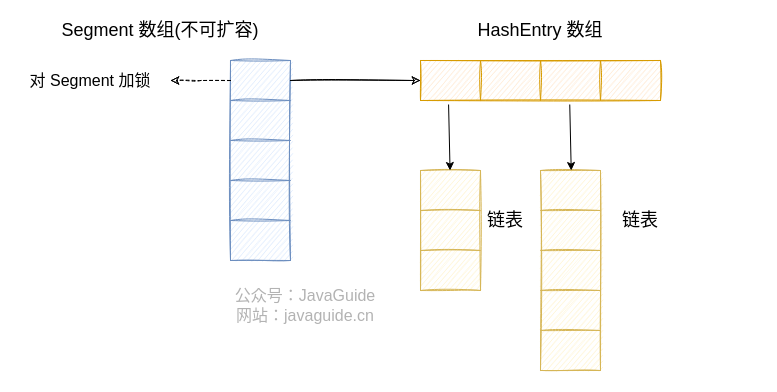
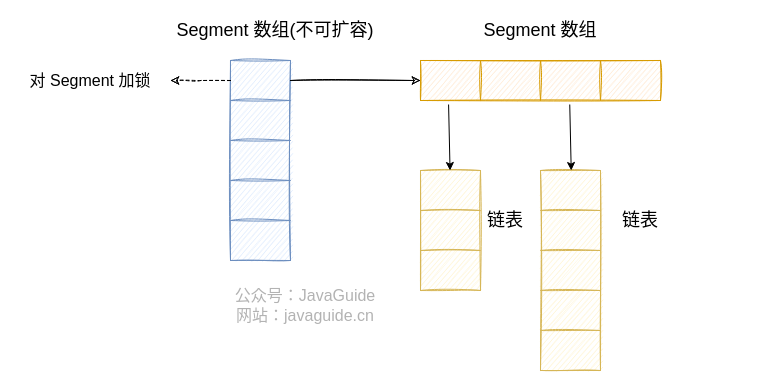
- <mxCell id="13" value="&lt;font style=&quot;font-size: 18px&quot;&gt;Segment 数组(不可扩容)&lt;/font&gt;" style="text;html=1;strokeColor=none;fillColor=none;align=center;verticalAlign=middle;whiteSpace=wrap;rounded=0;sketch=1;" vertex="1" parent="1"><mxGeometry x="45" y="20" width="230" height="20" as="geometry" /></mxCell>
+ <mxCell id="13" value="&lt;font style=&quot;font-size: 18px&quot;&gt;Segment 数组(不可扩容)&lt;/font&gt;" style="text;html=1;strokeColor=none;fillColor=none;align=center;verticalAlign=middle;whiteSpace=wrap;rounded=0;sketch=1;" vertex="1" parent="1"><mxGeometry x="160" y="20" width="230" height="20" as="geometry" /></mxCell>
- <mxCell id="16" value="&lt;font style=&quot;font-size: 18px&quot;&gt;HashEntry 数组&lt;/font&gt;" style="text;html=1;strokeColor=none;fillColor=none;align=center;verticalAlign=middle;whiteSpace=wrap;rounded=0;sketch=1;" vertex="1" parent="1"><mxGeometry x="425" y="20" width="230" height="20" as="geometry" /></mxCell>
+ <mxCell id="16" value="&lt;font style=&quot;font-size: 18px&quot;&gt;Segment 数组&lt;/font&gt;" style="text;html=1;strokeColor=none;fillColor=none;align=center;verticalAlign=middle;whiteSpace=wrap;rounded=0;sketch=1;" vertex="1" parent="1"><mxGeometry x="425" y="20" width="230" height="20" as="geometry" /></mxCell>
